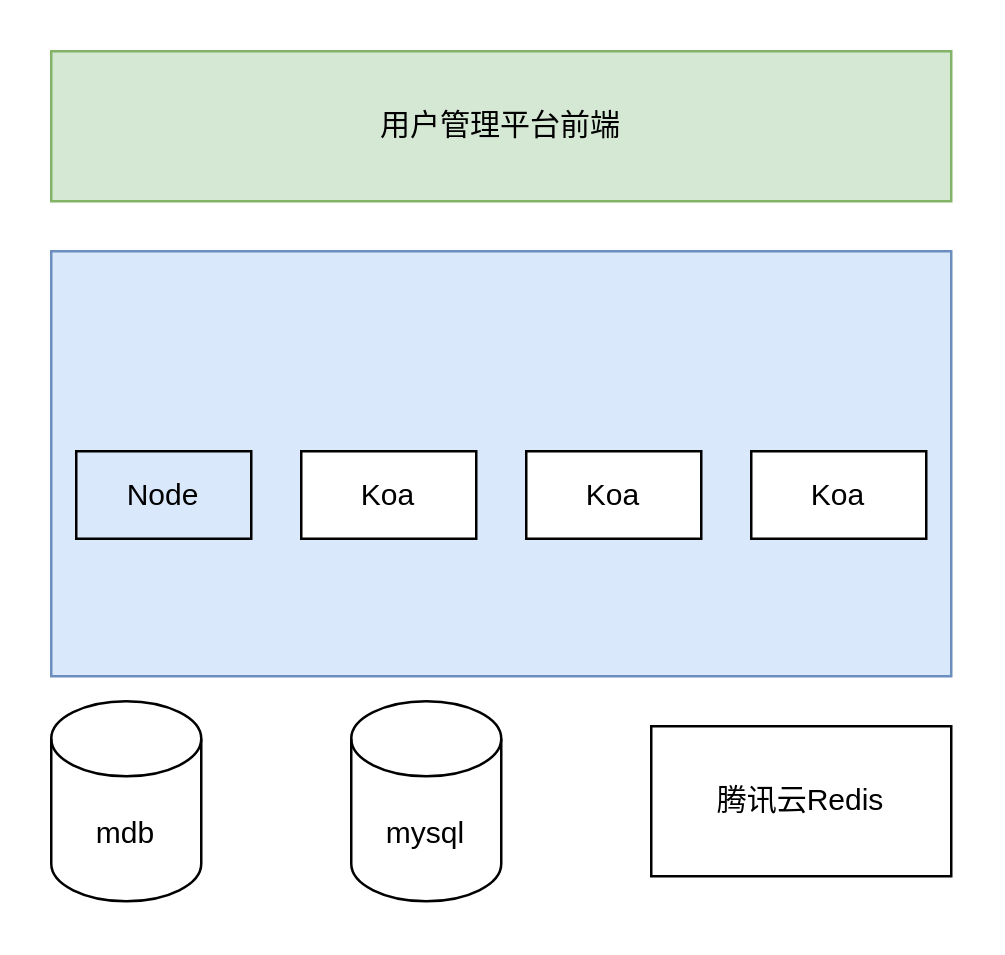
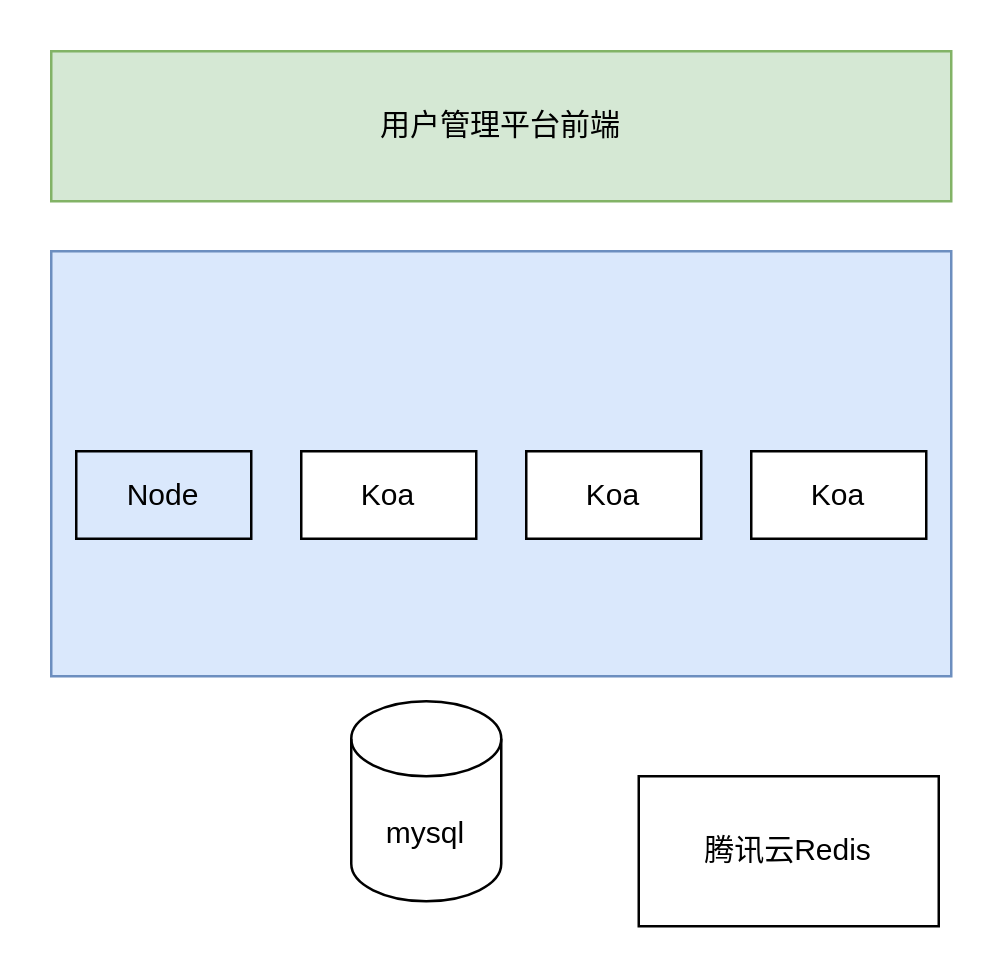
- <mxCell id="2" value="mdb" style="shape=cylinder3;whiteSpace=wrap;html=1;boundedLbl=1;backgroundOutline=1;size=15;" vertex="1" parent="1"><mxGeometry x="20" y="280" width="60" height="80" as="geometry" /></mxCell>
- <mxCell id="4" value="腾讯云Redis" style="rounded=0;whiteSpace=wrap;html=1;" vertex="1" parent="1"><mxGeometry x="260" y="290" width="120" height="60" as="geometry" /></mxCell>
+ <mxCell id="4" value="腾讯云Redis" style="rounded=0;whiteSpace=wrap;html=1;" vertex="1" parent="1"><mxGeometry x="255" y="310" width="120" height="60" as="geometry" /></mxCell>
